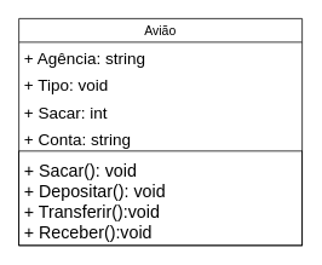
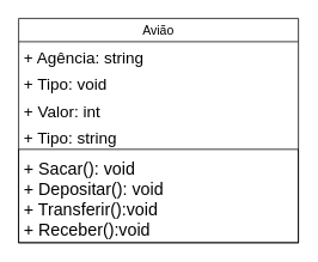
- <mxCell id="5" value="+ Sacar: int" style="text;strokeColor=none;fillColor=none;spacingLeft=4;spacingRight=4;overflow=hidden;rotatable=0;points=[[0,0.5],[1,0.5]];portConstraint=eastwest;fontSize=18;" vertex="1" parent="2"><mxGeometry y="86" width="312" height="30" as="geometry" /></mxCell>
+ <mxCell id="5" value="+ Valor: int" style="text;strokeColor=none;fillColor=none;spacingLeft=4;spacingRight=4;overflow=hidden;rotatable=0;points=[[0,0.5],[1,0.5]];portConstraint=eastwest;fontSize=18;" vertex="1" parent="2"><mxGeometry y="86" width="312" height="30" as="geometry" /></mxCell>
- <mxCell id="6" value="+ Conta: string" style="text;strokeColor=none;fillColor=none;spacingLeft=4;spacingRight=4;overflow=hidden;rotatable=0;points=[[0,0.5],[1,0.5]];portConstraint=eastwest;fontSize=18;" vertex="1" parent="2"><mxGeometry y="116" width="312" height="30" as="geometry" /></mxCell>
+ <mxCell id="6" value="+ Tipo: string" style="text;strokeColor=none;fillColor=none;spacingLeft=4;spacingRight=4;overflow=hidden;rotatable=0;points=[[0,0.5],[1,0.5]];portConstraint=eastwest;fontSize=18;" vertex="1" parent="2"><mxGeometry y="116" width="312" height="30" as="geometry" /></mxCell>
